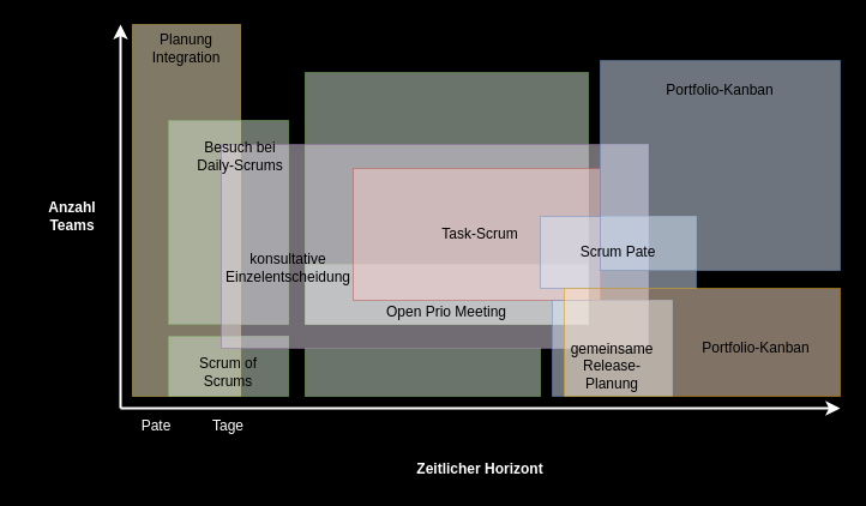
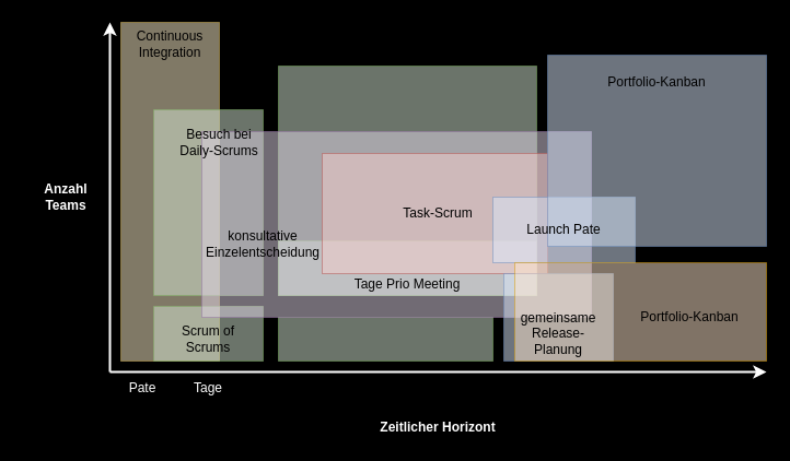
- <mxCell id="20" value="Planung&lt;br&gt;Integration" style="text;html=1;strokeColor=none;fillColor=none;align=center;verticalAlign=middle;whiteSpace=wrap;rounded=0;fontColor=#000000;opacity=50;" parent="1" vertex="1"><mxGeometry x="110" y="20" width="90" height="40" as="geometry" /></mxCell>
+ <mxCell id="20" value="Continuous&lt;br&gt;Integration" style="text;html=1;strokeColor=none;fillColor=none;align=center;verticalAlign=middle;whiteSpace=wrap;rounded=0;fontColor=#000000;opacity=50;" parent="1" vertex="1"><mxGeometry x="110" y="20" width="90" height="40" as="geometry" /></mxCell>
- <mxCell id="29" value="Scrum Pate" style="text;html=1;strokeColor=none;fillColor=none;align=center;verticalAlign=middle;whiteSpace=wrap;rounded=0;fontColor=#000000;opacity=50;" parent="1" vertex="1"><mxGeometry x="450" y="180" width="130" height="60" as="geometry" /></mxCell>
+ <mxCell id="29" value="Launch Pate" style="text;html=1;strokeColor=none;fillColor=none;align=center;verticalAlign=middle;whiteSpace=wrap;rounded=0;fontColor=#000000;opacity=50;" parent="1" vertex="1"><mxGeometry x="450" y="180" width="130" height="60" as="geometry" /></mxCell>
- <mxCell id="23" value="Open Prio Meeting" style="text;html=1;strokeColor=none;fillColor=none;align=center;verticalAlign=middle;whiteSpace=wrap;rounded=0;fontColor=#000000;opacity=50;" parent="1" vertex="1"><mxGeometry x="254" y="250" width="236" height="20" as="geometry" /></mxCell>
+ <mxCell id="23" value="Tage Prio Meeting" style="text;html=1;strokeColor=none;fillColor=none;align=center;verticalAlign=middle;whiteSpace=wrap;rounded=0;fontColor=#000000;opacity=50;" parent="1" vertex="1"><mxGeometry x="254" y="250" width="236" height="20" as="geometry" /></mxCell>
